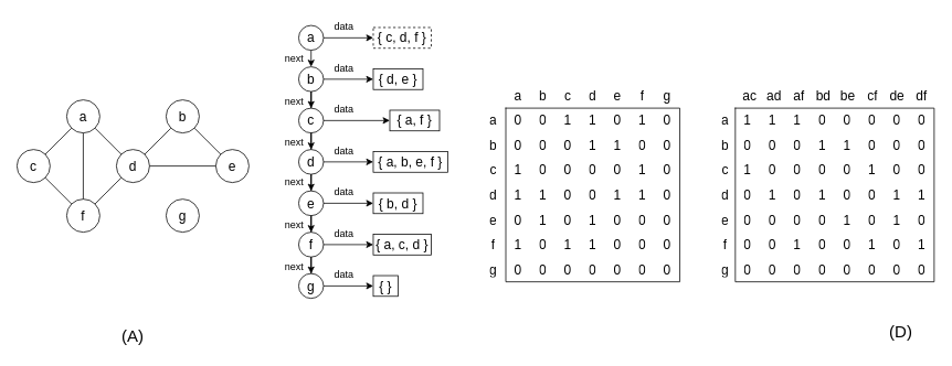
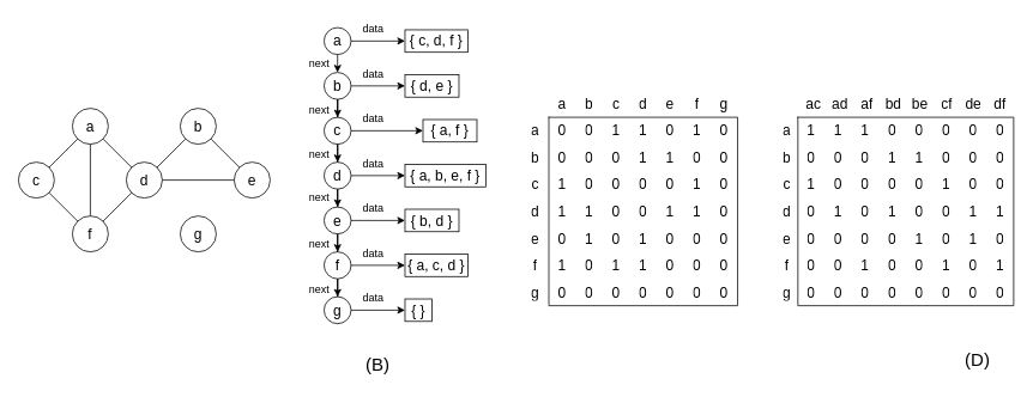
- <mxCell id="307" value="{ c, d, f }" style="rounded=0;whiteSpace=wrap;html=1;strokeColor=default;fontSize=16;fontColor=#000000;fillColor=none;dashed=1;" vertex="1" parent="293"><mxGeometry x="110" y="12.5" width="70" height="25" as="geometry" /></mxCell>
+ <mxCell id="307" value="{ c, d, f }" style="rounded=0;whiteSpace=wrap;html=1;strokeColor=default;fontSize=16;fontColor=#000000;fillColor=none;" vertex="1" parent="293"><mxGeometry x="110" y="12.5" width="70" height="25" as="geometry" /></mxCell>
- <mxCell id="334" value="&lt;font style=&quot;font-size: 20px;&quot;&gt;(A)&lt;/font&gt;" style="text;html=1;strokeColor=none;fillColor=none;align=center;verticalAlign=middle;whiteSpace=wrap;rounded=0;fontSize=12;fontColor=#000000;" vertex="1" parent="1"><mxGeometry x="130" y="390" width="60" height="30" as="geometry" /></mxCell>
+ <mxCell id="335" value="&lt;font style=&quot;font-size: 20px;&quot;&gt;(B)&lt;/font&gt;" style="text;html=1;strokeColor=none;fillColor=none;align=center;verticalAlign=middle;whiteSpace=wrap;rounded=0;fontSize=12;fontColor=#000000;" vertex="1" parent="1"><mxGeometry x="390" y="390" width="60" height="30" as="geometry" /></mxCell>
